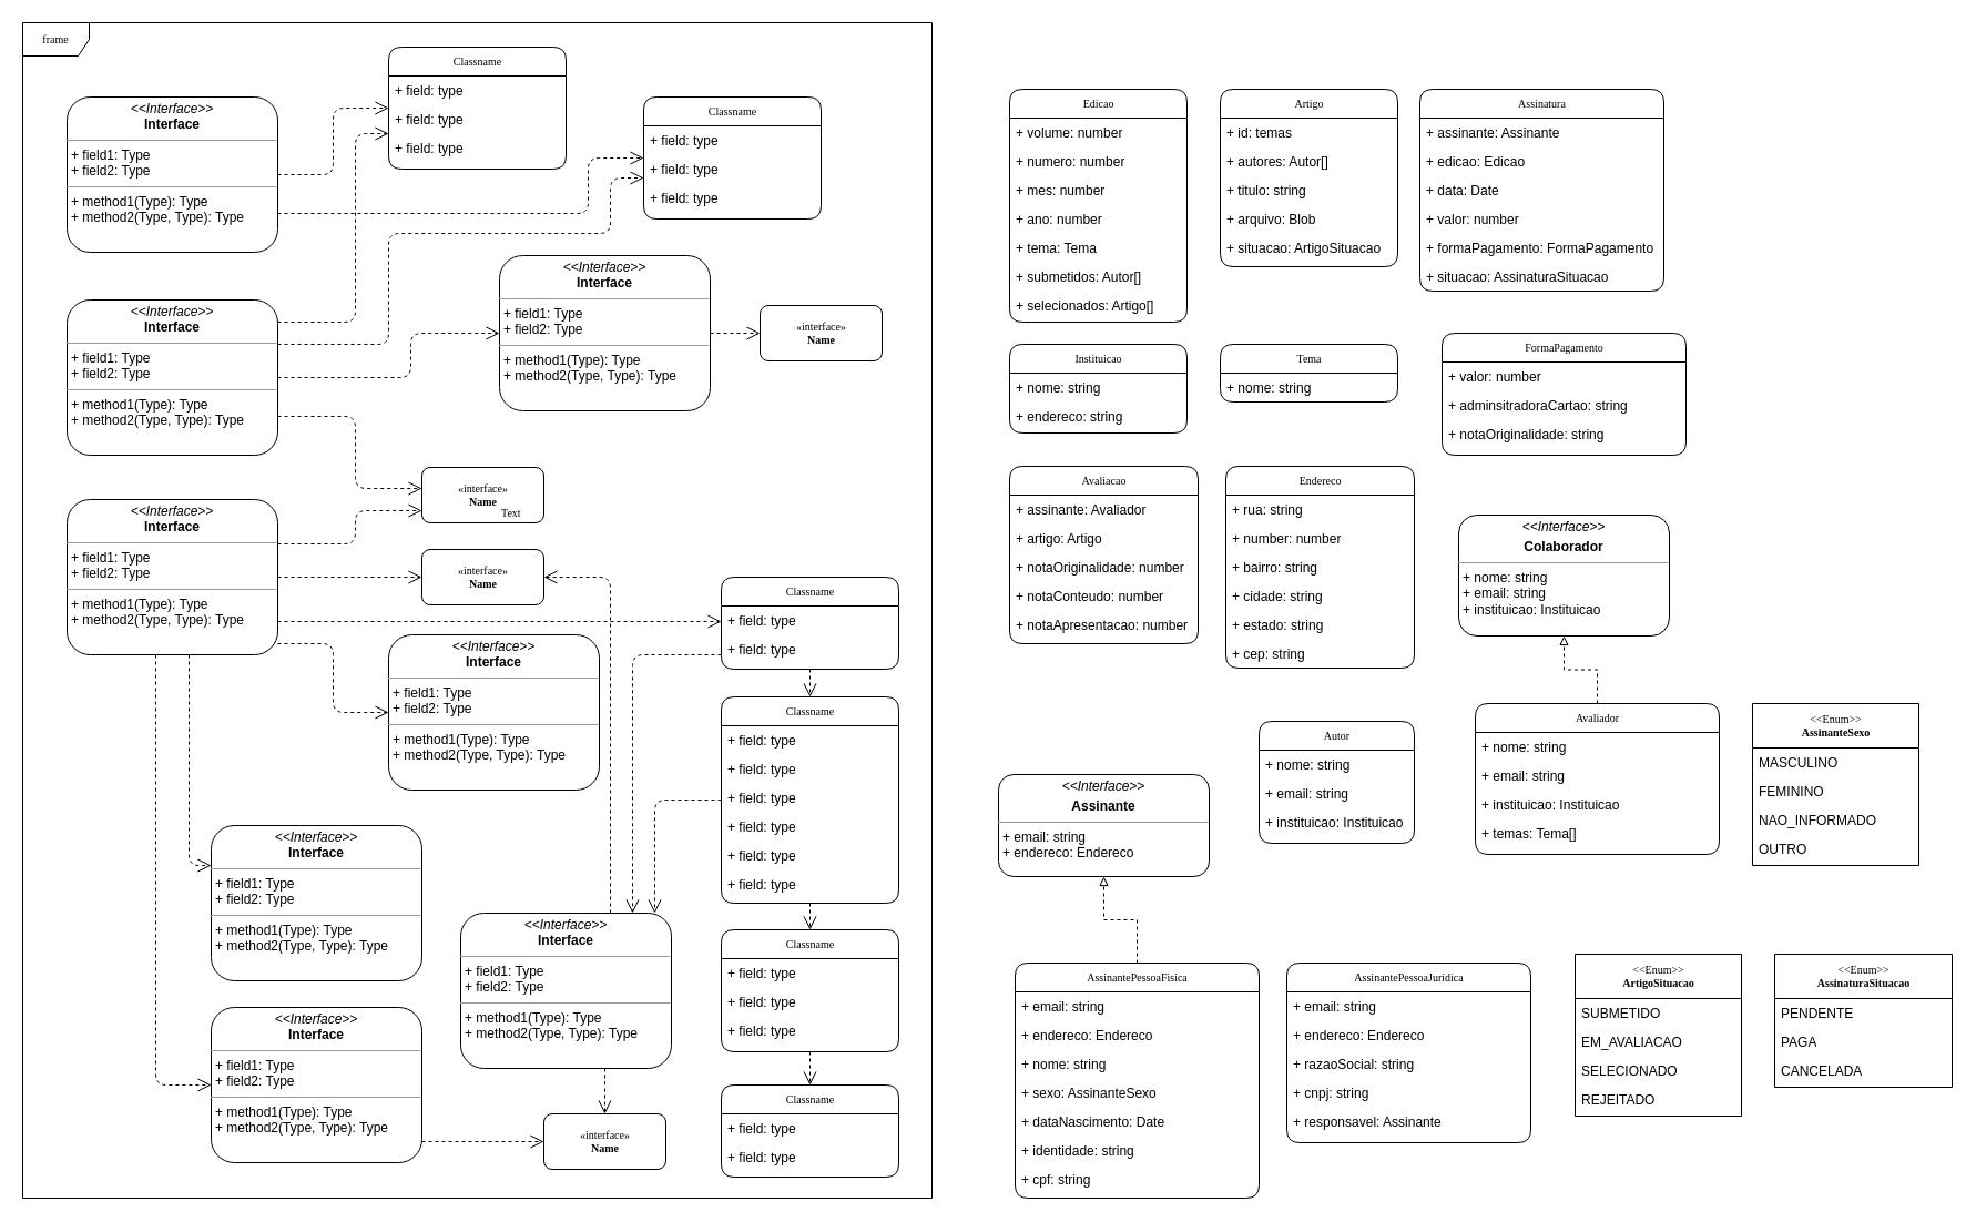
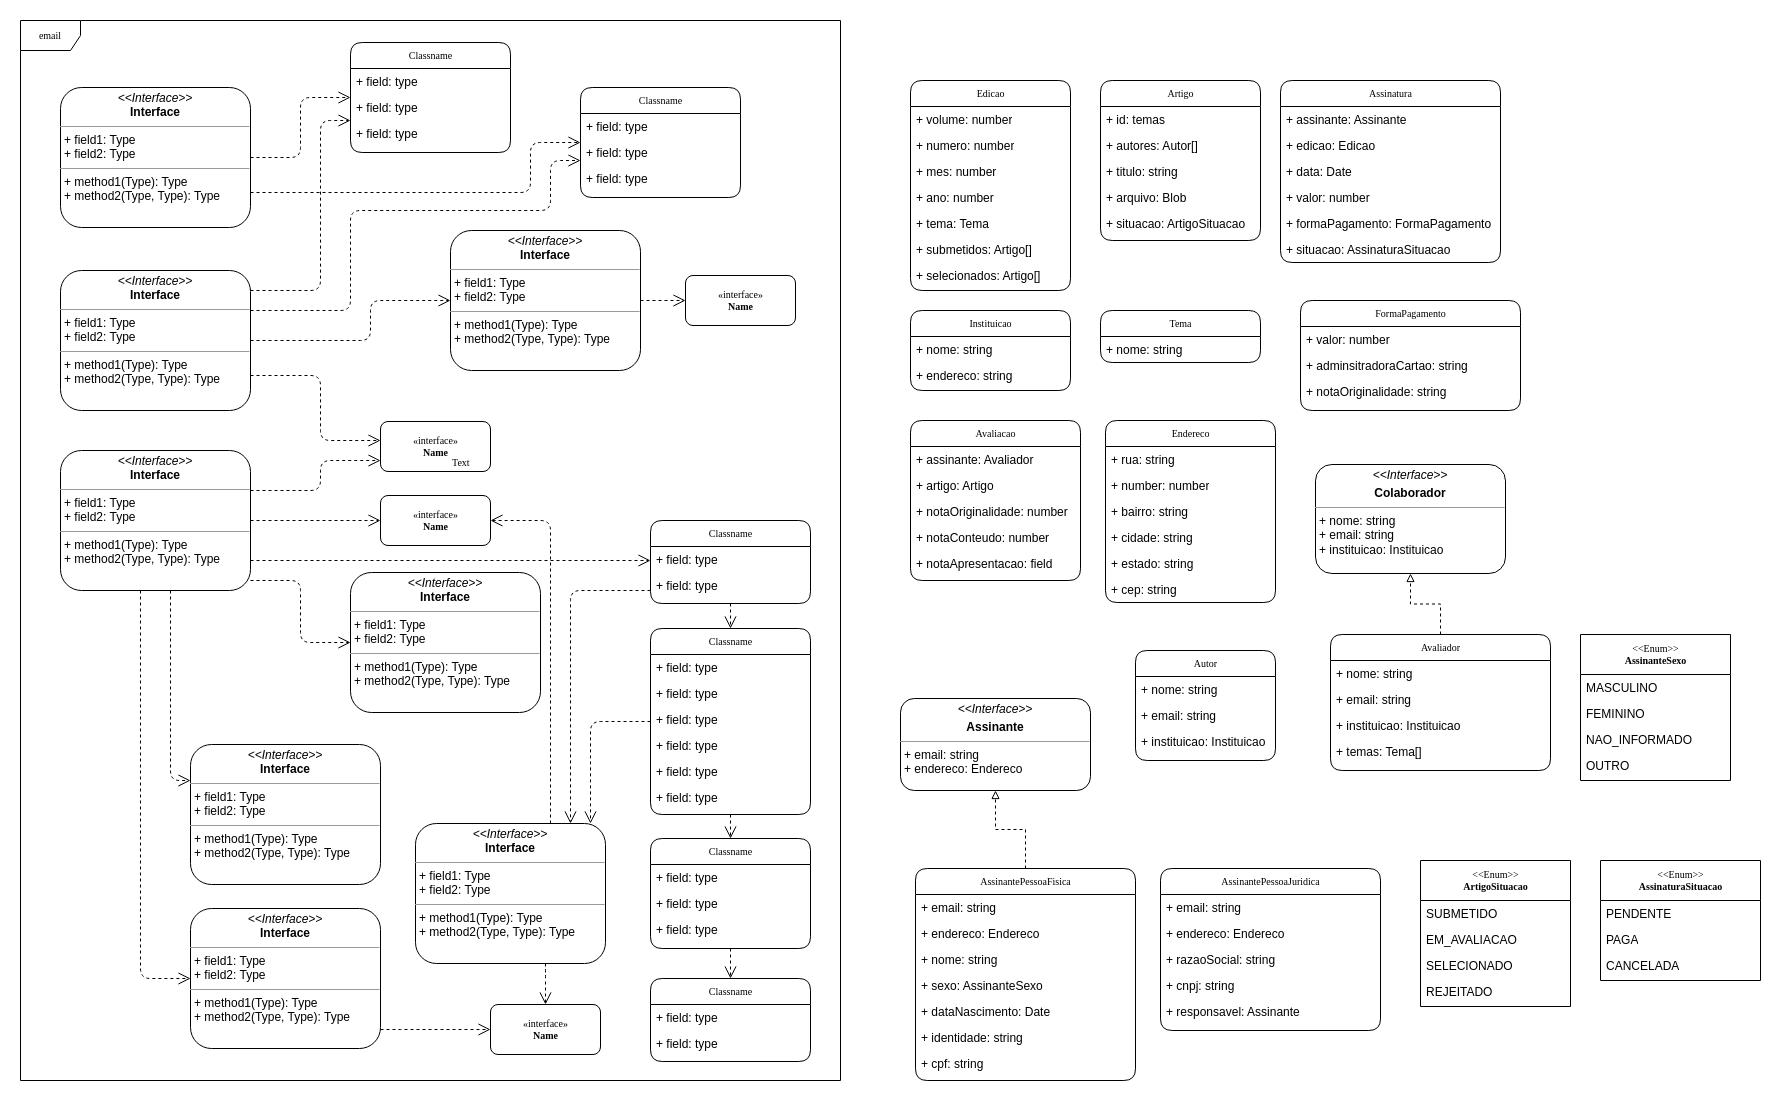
- <mxCell id="2" value="frame" style="shape=umlFrame;whiteSpace=wrap;html=1;rounded=1;shadow=0;comic=0;labelBackgroundColor=none;strokeWidth=1;fontFamily=Verdana;fontSize=10;align=center;" parent="1" vertex="1"><mxGeometry x="20" y="20" width="820" height="1060" as="geometry" /></mxCell>
+ <mxCell id="2" value="email" style="shape=umlFrame;whiteSpace=wrap;html=1;rounded=1;shadow=0;comic=0;labelBackgroundColor=none;strokeWidth=1;fontFamily=Verdana;fontSize=10;align=center;" parent="1" vertex="1"><mxGeometry x="20" y="20" width="820" height="1060" as="geometry" /></mxCell>
- <mxCell id="68" value="+ submetidos: Autor[]" style="text;html=1;strokeColor=none;fillColor=none;align=left;verticalAlign=top;spacingLeft=4;spacingRight=4;whiteSpace=wrap;overflow=hidden;rotatable=0;points=[[0,0.5],[1,0.5]];portConstraint=eastwest;rounded=1;labelBackgroundColor=none;" parent="62" vertex="1"><mxGeometry y="156" width="160" height="26" as="geometry" /></mxCell>
+ <mxCell id="68" value="+ submetidos: Artigo[]" style="text;html=1;strokeColor=none;fillColor=none;align=left;verticalAlign=top;spacingLeft=4;spacingRight=4;whiteSpace=wrap;overflow=hidden;rotatable=0;points=[[0,0.5],[1,0.5]];portConstraint=eastwest;rounded=1;labelBackgroundColor=none;" parent="62" vertex="1"><mxGeometry y="156" width="160" height="26" as="geometry" /></mxCell>
- <mxCell id="86" value="+ notaApresentacao: number" style="text;html=1;strokeColor=none;fillColor=none;align=left;verticalAlign=top;spacingLeft=4;spacingRight=4;whiteSpace=wrap;overflow=hidden;rotatable=0;points=[[0,0.5],[1,0.5]];portConstraint=eastwest;rounded=1;labelBackgroundColor=none;" parent="81" vertex="1"><mxGeometry y="130" width="170" height="26" as="geometry" /></mxCell>
+ <mxCell id="86" value="+ notaApresentacao: field" style="text;html=1;strokeColor=none;fillColor=none;align=left;verticalAlign=top;spacingLeft=4;spacingRight=4;whiteSpace=wrap;overflow=hidden;rotatable=0;points=[[0,0.5],[1,0.5]];portConstraint=eastwest;rounded=1;labelBackgroundColor=none;" parent="81" vertex="1"><mxGeometry y="130" width="170" height="26" as="geometry" /></mxCell>
